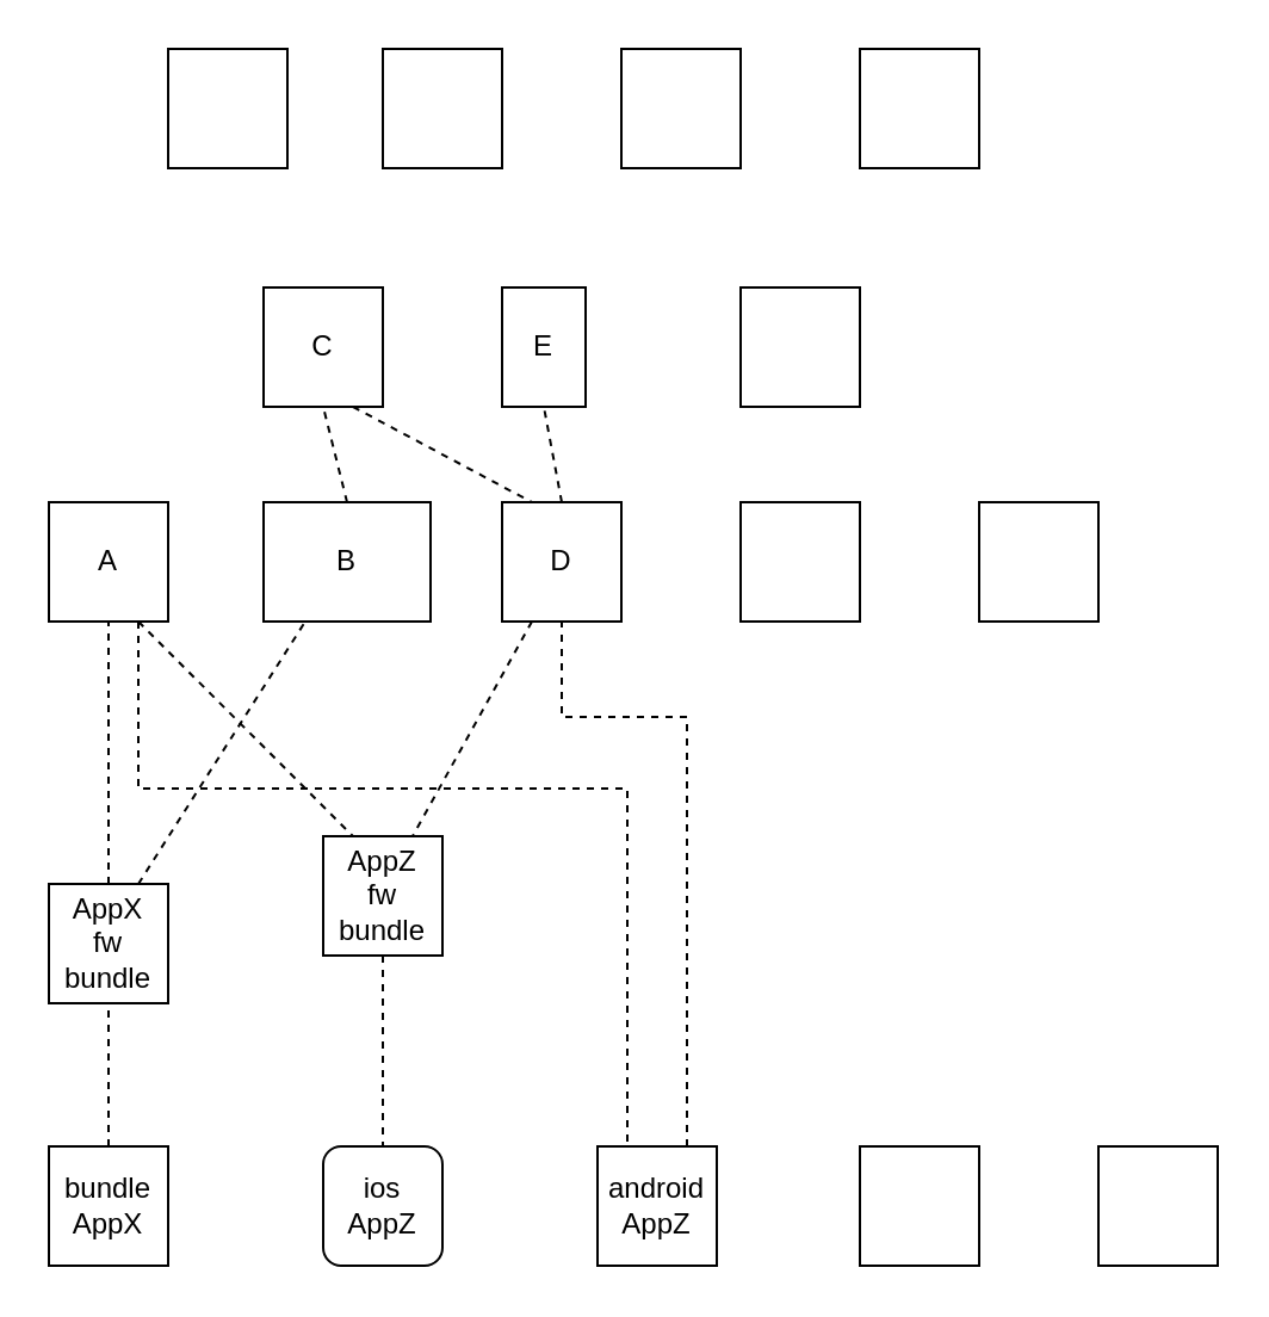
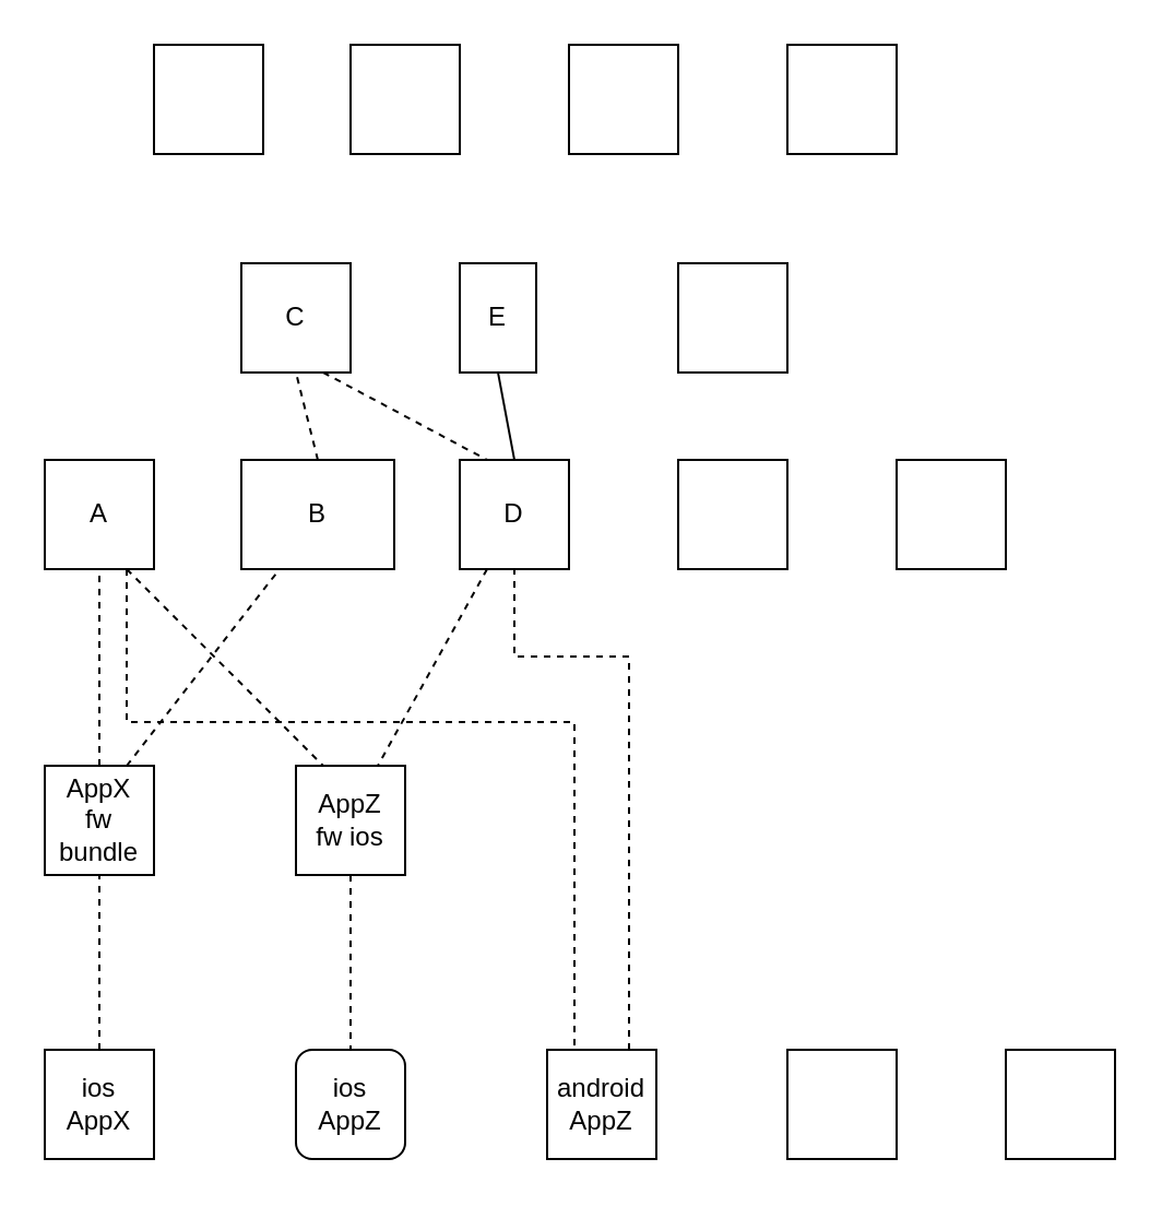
- <mxCell id="15" style="edgeStyle=none;rounded=0;orthogonalLoop=1;jettySize=auto;html=1;exitX=0.5;exitY=0;exitDx=0;exitDy=0;entryX=0.5;entryY=1;entryDx=0;entryDy=0;dashed=1;endArrow=none;endFill=0;" edge="1" source="18" target="19" parent="1"><mxGeometry relative="1" as="geometry" /></mxCell>
+ <mxCell id="15" style="edgeStyle=none;rounded=0;orthogonalLoop=1;jettySize=auto;html=1;exitX=0.5;exitY=0;exitDx=0;exitDy=0;entryX=0.5;entryY=1;entryDx=0;entryDy=0;dashed=0;endArrow=none;endFill=0;" edge="1" source="18" target="19" parent="1"><mxGeometry relative="1" as="geometry" /></mxCell>
- <mxCell id="21" value="&lt;div&gt;AppZ&lt;/div&gt;&lt;div&gt;fw bundle&lt;br&gt;&lt;/div&gt;" style="rounded=0;whiteSpace=wrap;html=1;" vertex="1" parent="1"><mxGeometry x="135" y="350" width="50" height="50" as="geometry" /></mxCell>
+ <mxCell id="21" value="&lt;div&gt;AppZ&lt;/div&gt;&lt;div&gt;fw ios&lt;br&gt;&lt;/div&gt;" style="rounded=0;whiteSpace=wrap;html=1;" vertex="1" parent="1"><mxGeometry x="135" y="350" width="50" height="50" as="geometry" /></mxCell>
- <mxCell id="10" value="&lt;div&gt;AppX&lt;/div&gt;&lt;div&gt;fw bundle&lt;br&gt;&lt;/div&gt;" style="rounded=0;whiteSpace=wrap;html=1;" vertex="1" parent="1"><mxGeometry x="20" y="370" width="50" height="50" as="geometry" /></mxCell>
+ <mxCell id="10" value="&lt;div&gt;AppX&lt;/div&gt;&lt;div&gt;fw bundle&lt;br&gt;&lt;/div&gt;" style="rounded=0;whiteSpace=wrap;html=1;" vertex="1" parent="1"><mxGeometry x="20" y="350" width="50" height="50" as="geometry" /></mxCell>
- <mxCell id="12" value="&lt;div&gt;bundle&lt;/div&gt;&lt;div&gt;AppX&lt;br&gt;&lt;/div&gt;" style="rounded=0;whiteSpace=wrap;html=1;" vertex="1" parent="1"><mxGeometry x="20" y="480" width="50" height="50" as="geometry" /></mxCell>
+ <mxCell id="12" value="&lt;div&gt;ios&lt;/div&gt;&lt;div&gt;AppX&lt;br&gt;&lt;/div&gt;" style="rounded=0;whiteSpace=wrap;html=1;" vertex="1" parent="1"><mxGeometry x="20" y="480" width="50" height="50" as="geometry" /></mxCell>
